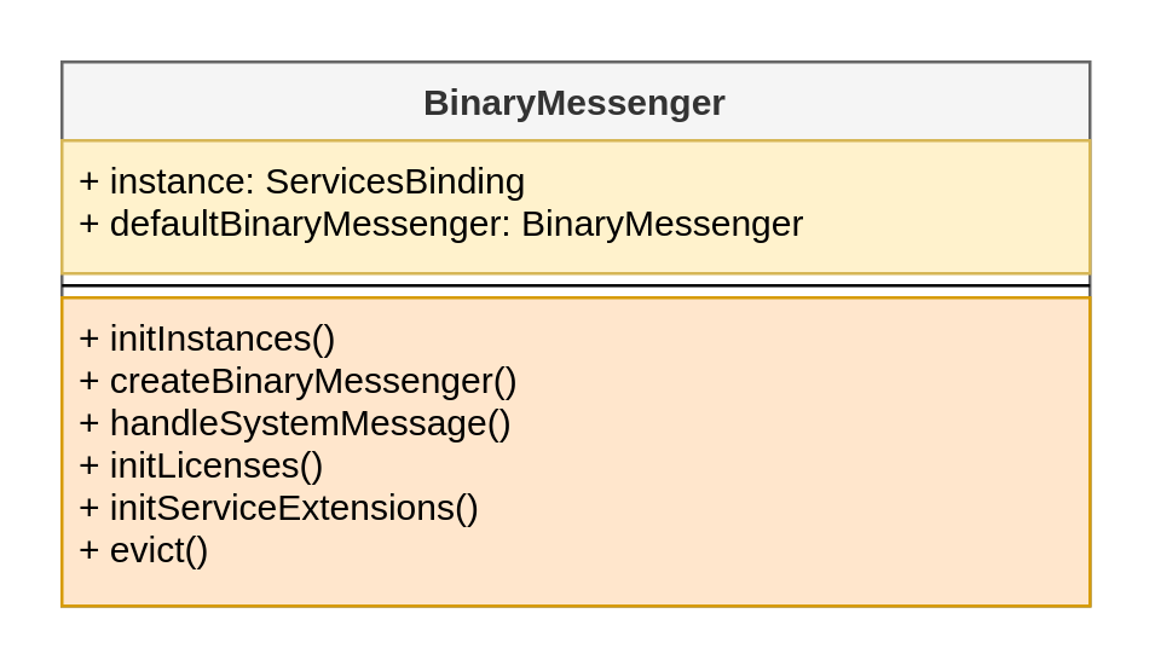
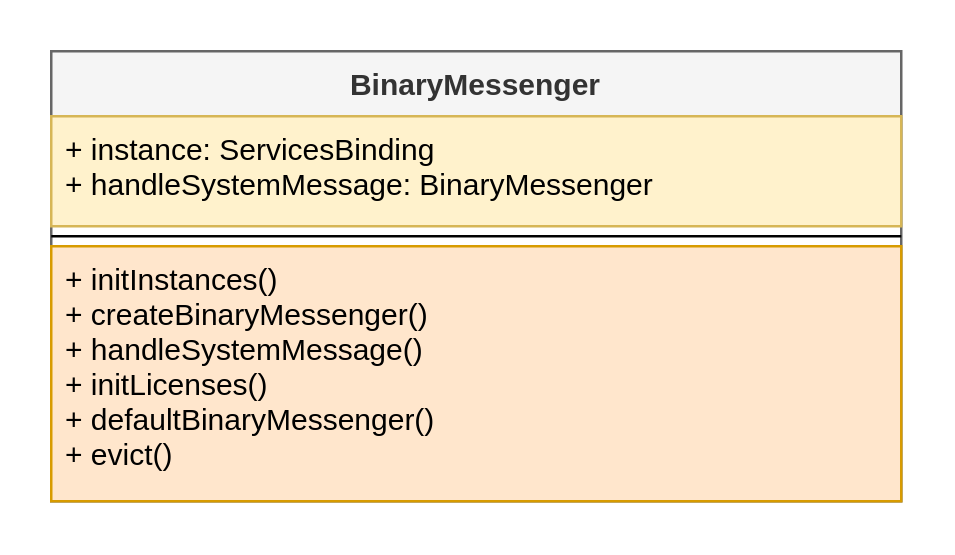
- <mxCell id="3" value="+ instance: ServicesBinding&#10;+ defaultBinaryMessenger: BinaryMessenger" style="text;strokeColor=#d6b656;fillColor=#fff2cc;align=left;verticalAlign=top;spacingLeft=4;spacingRight=4;overflow=hidden;rotatable=0;points=[[0,0.5],[1,0.5]];portConstraint=eastwest;" vertex="1" parent="2"><mxGeometry y="26" width="340" height="44" as="geometry" /></mxCell>
+ <mxCell id="3" value="+ instance: ServicesBinding&#10;+ handleSystemMessage: BinaryMessenger" style="text;strokeColor=#d6b656;fillColor=#fff2cc;align=left;verticalAlign=top;spacingLeft=4;spacingRight=4;overflow=hidden;rotatable=0;points=[[0,0.5],[1,0.5]];portConstraint=eastwest;" vertex="1" parent="2"><mxGeometry y="26" width="340" height="44" as="geometry" /></mxCell>
- <mxCell id="5" value="+ initInstances()&#10;+ createBinaryMessenger()&#10;+ handleSystemMessage()&#10;+ initLicenses()&#10;+ initServiceExtensions()&#10;+ evict()" style="text;strokeColor=#d79b00;fillColor=#ffe6cc;align=left;verticalAlign=top;spacingLeft=4;spacingRight=4;overflow=hidden;rotatable=0;points=[[0,0.5],[1,0.5]];portConstraint=eastwest;" vertex="1" parent="2"><mxGeometry y="78" width="340" height="102" as="geometry" /></mxCell>
+ <mxCell id="5" value="+ initInstances()&#10;+ createBinaryMessenger()&#10;+ handleSystemMessage()&#10;+ initLicenses()&#10;+ defaultBinaryMessenger()&#10;+ evict()" style="text;strokeColor=#d79b00;fillColor=#ffe6cc;align=left;verticalAlign=top;spacingLeft=4;spacingRight=4;overflow=hidden;rotatable=0;points=[[0,0.5],[1,0.5]];portConstraint=eastwest;" vertex="1" parent="2"><mxGeometry y="78" width="340" height="102" as="geometry" /></mxCell>
